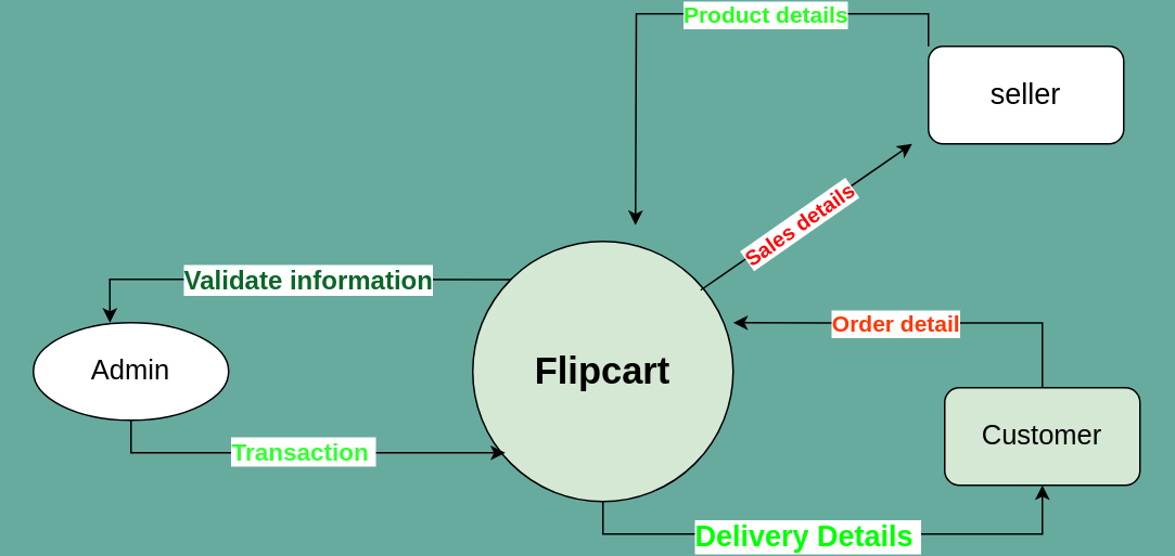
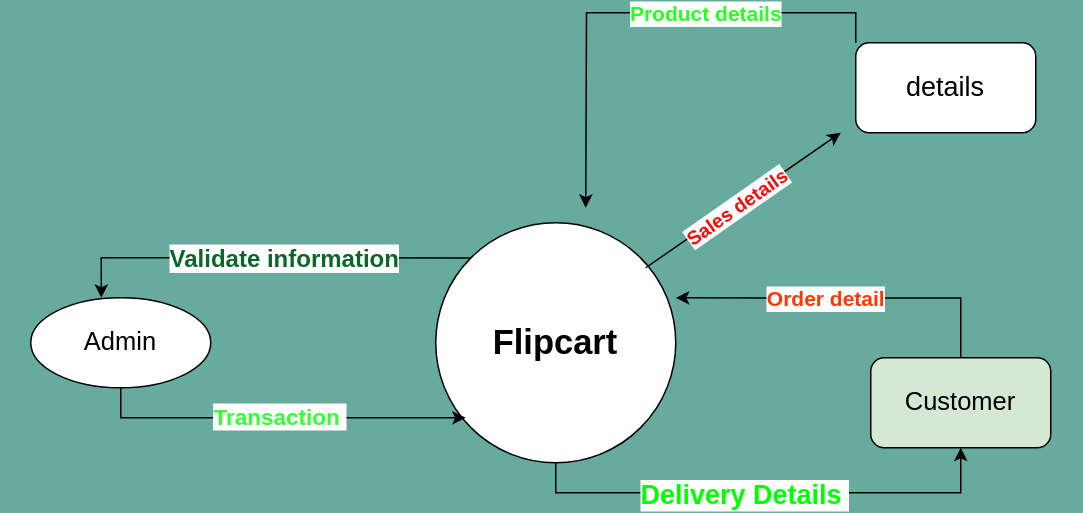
- <mxCell id="12" value="&lt;font style=&quot;font-size: 18px;&quot;&gt;seller&lt;/font&gt;" style="rounded=1;whiteSpace=wrap;html=1;" vertex="1" parent="1"><mxGeometry x="570" y="20" width="120" height="60" as="geometry" /></mxCell>
+ <mxCell id="12" value="&lt;font style=&quot;font-size: 18px;&quot;&gt;details&lt;/font&gt;" style="rounded=1;whiteSpace=wrap;html=1;" vertex="1" parent="1"><mxGeometry x="570" y="20" width="120" height="60" as="geometry" /></mxCell>
- <mxCell id="6" value="&lt;span style=&quot;font-size: 23px;&quot;&gt;&lt;b&gt;Flipcart&lt;br&gt;&lt;/b&gt;&lt;/span&gt;" style="ellipse;whiteSpace=wrap;html=1;fillColor=#d5e8d4;" vertex="1" parent="1"><mxGeometry x="290" y="140" width="160" height="160" as="geometry" /></mxCell>
+ <mxCell id="6" value="&lt;span style=&quot;font-size: 23px;&quot;&gt;&lt;b&gt;Flipcart&lt;br&gt;&lt;/b&gt;&lt;/span&gt;" style="ellipse;whiteSpace=wrap;html=1;" vertex="1" parent="1"><mxGeometry x="290" y="140" width="160" height="160" as="geometry" /></mxCell>
